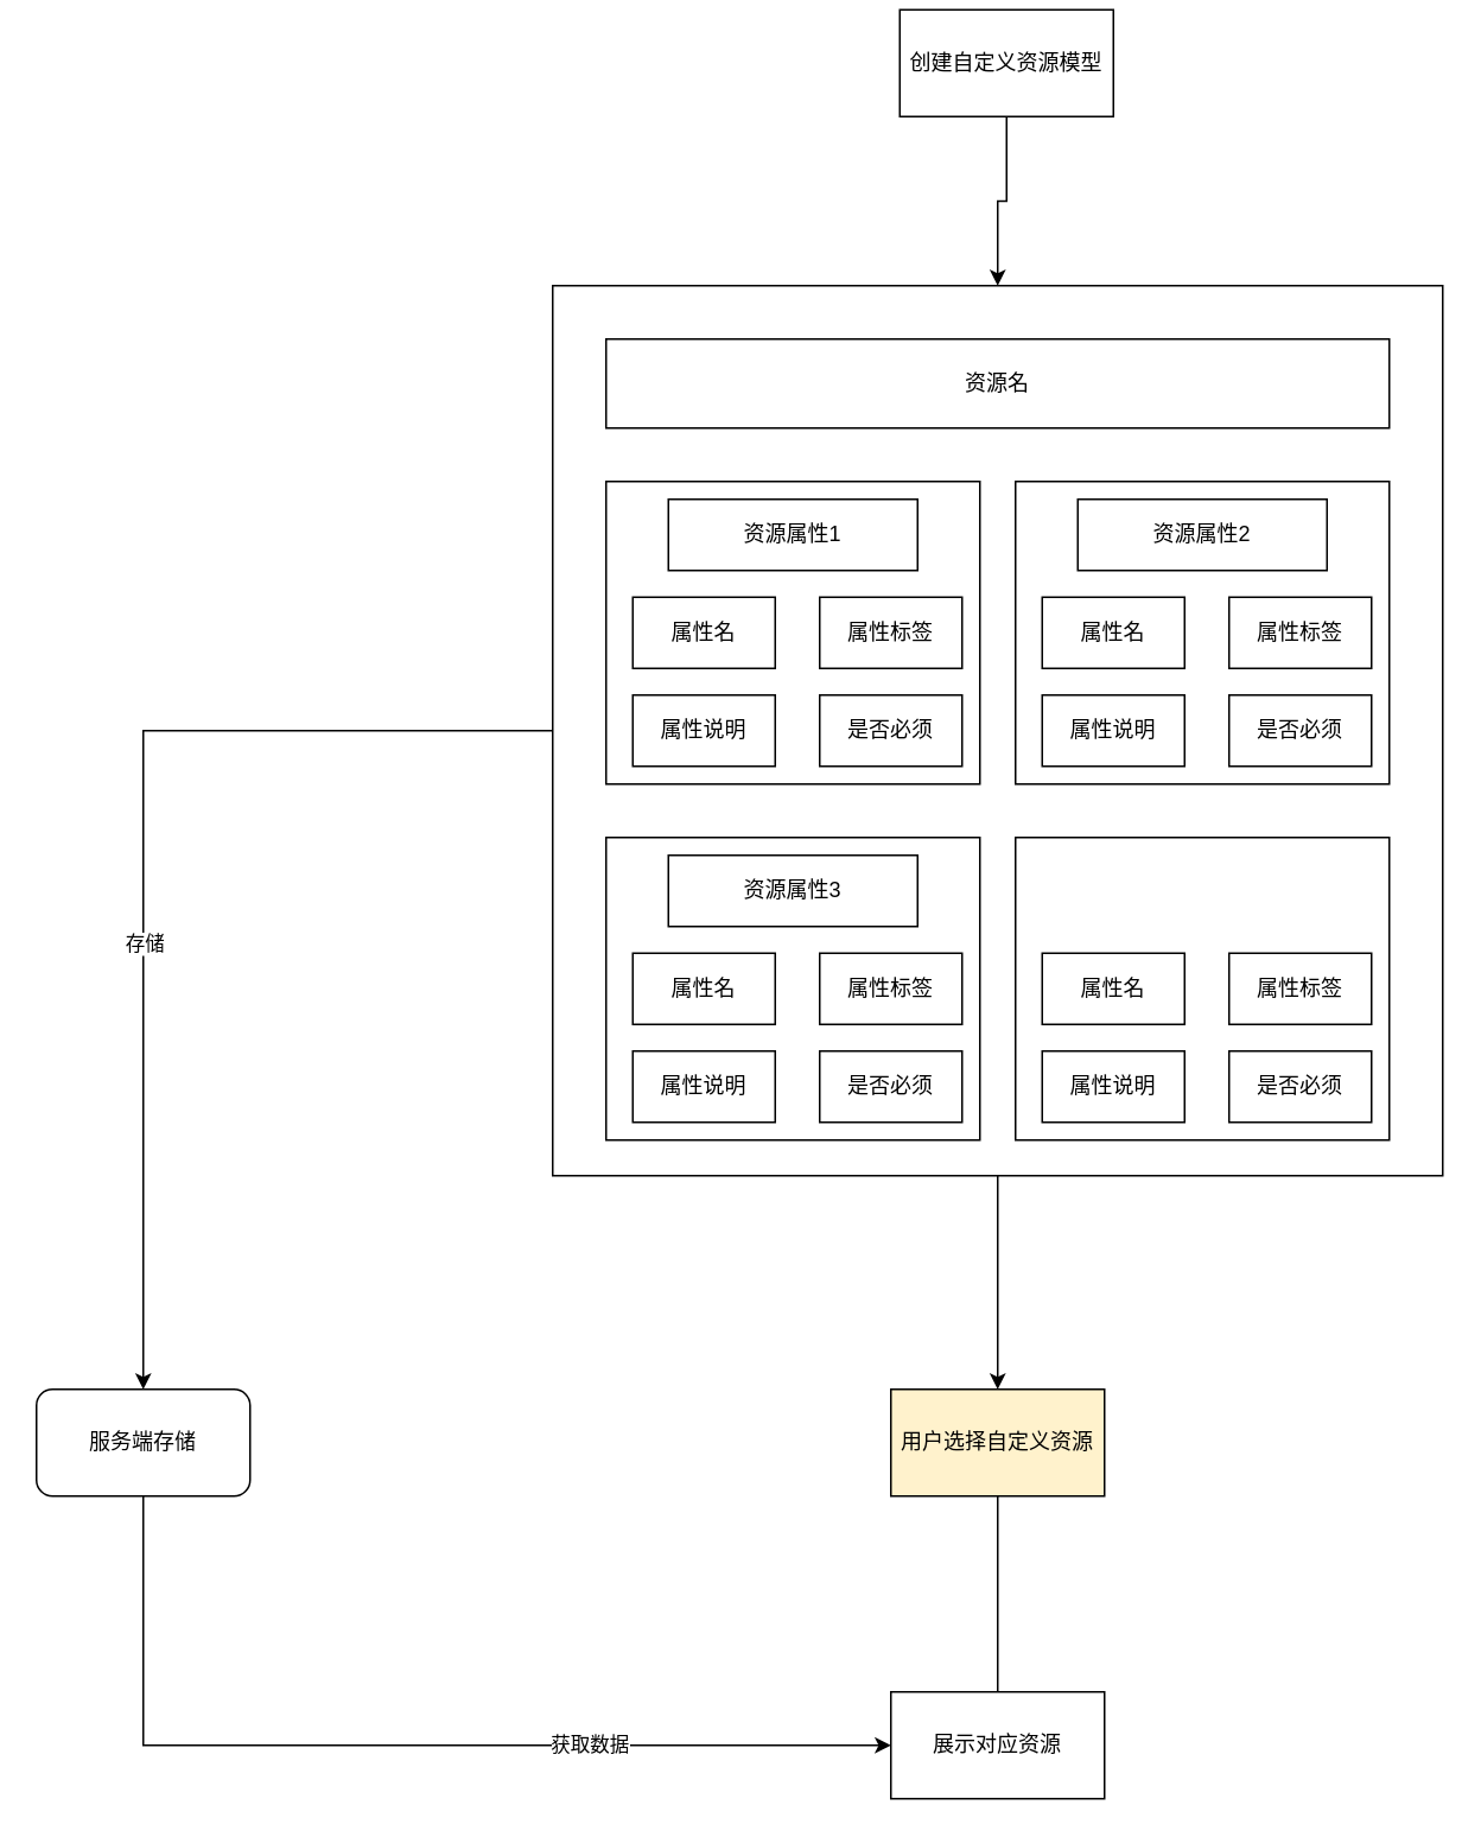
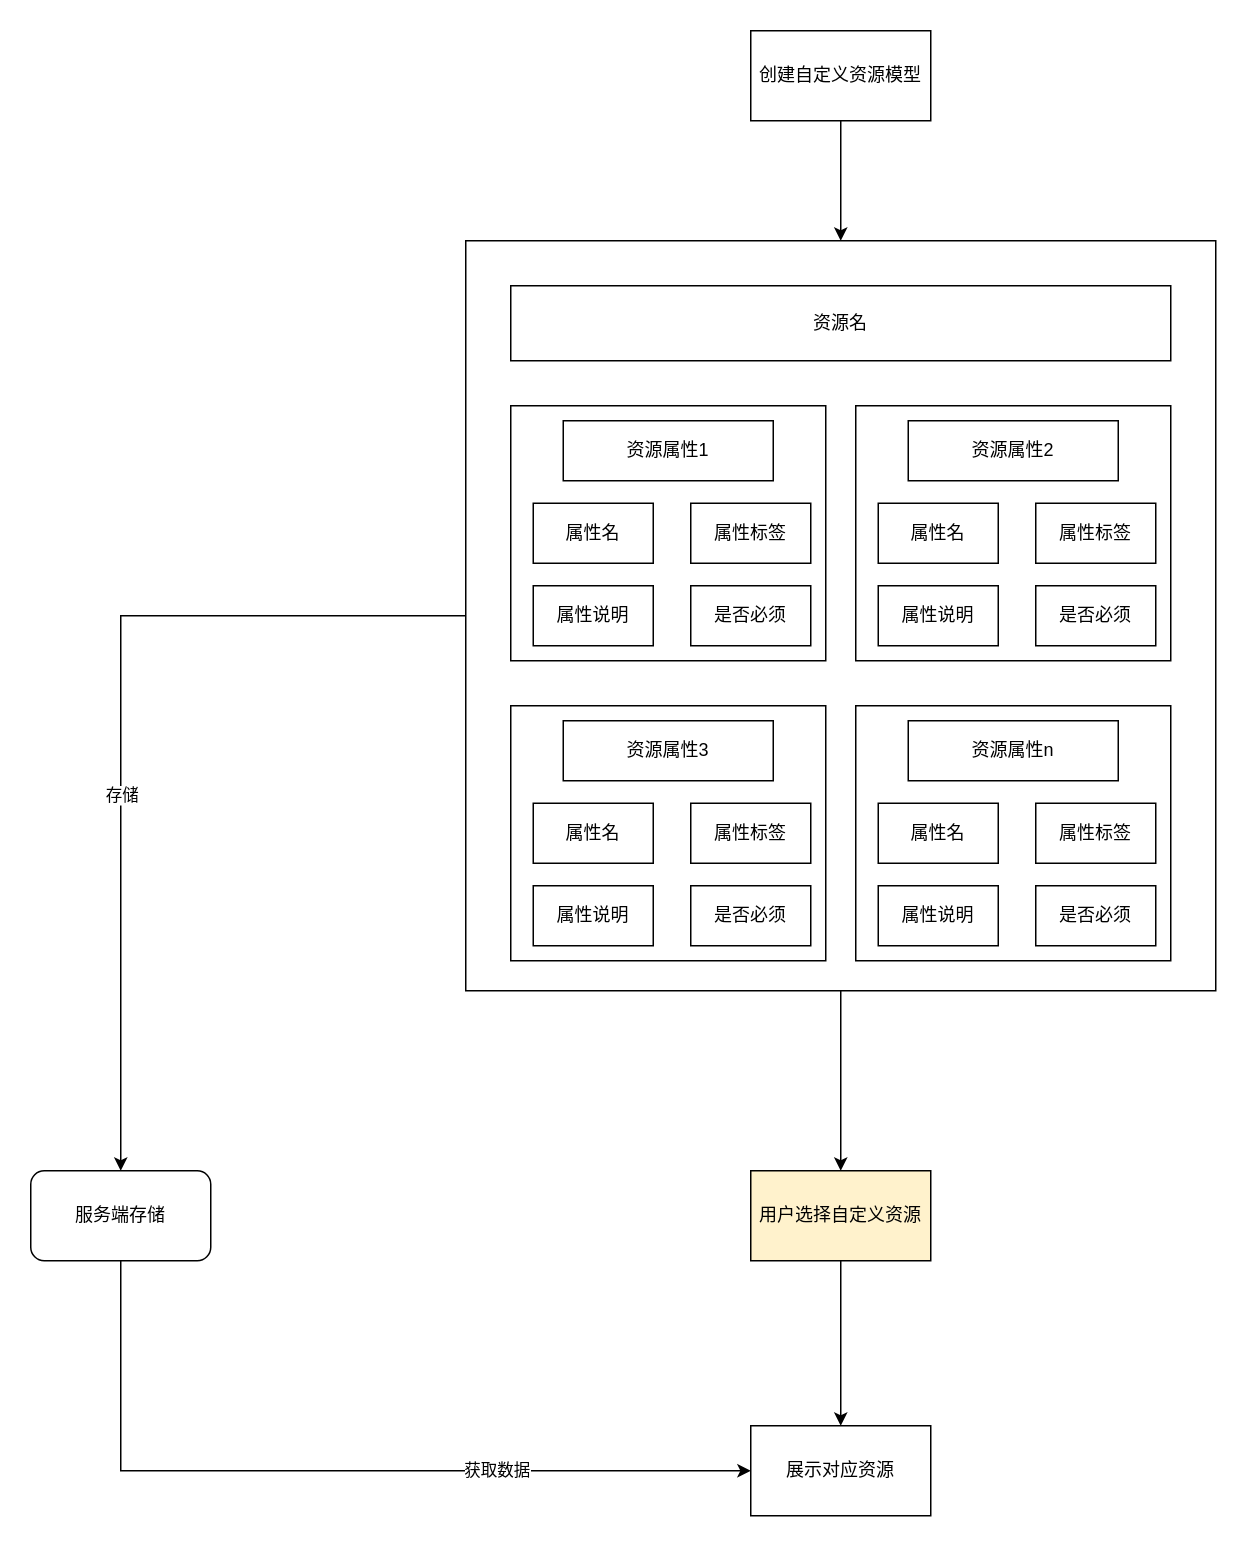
- <mxCell id="3" value="创建自定义资源模型" style="rounded=0;whiteSpace=wrap;html=1;" parent="1" vertex="1"><mxGeometry x="505" y="5" width="120" height="60" as="geometry" /></mxCell>
+ <mxCell id="3" value="创建自定义资源模型" style="rounded=0;whiteSpace=wrap;html=1;" parent="1" vertex="1"><mxGeometry x="500" y="20" width="120" height="60" as="geometry" /></mxCell>
+ <mxCell id="32" value="资源属性n" style="rounded=0;whiteSpace=wrap;html=1;" vertex="1" parent="1"><mxGeometry x="605" y="480" width="140" height="40" as="geometry" /></mxCell>
- <mxCell id="36" style="edgeStyle=orthogonalEdgeStyle;rounded=0;orthogonalLoop=1;jettySize=auto;html=1;exitX=0.5;exitY=1;exitDx=0;exitDy=0;entryX=0.5;entryY=0;entryDx=0;entryDy=0;endArrow=none;" edge="1" parent="1" source="37" target="38"><mxGeometry relative="1" as="geometry" /></mxCell>
+ <mxCell id="36" style="edgeStyle=orthogonalEdgeStyle;rounded=0;orthogonalLoop=1;jettySize=auto;html=1;exitX=0.5;exitY=1;exitDx=0;exitDy=0;entryX=0.5;entryY=0;entryDx=0;entryDy=0;" edge="1" parent="1" source="37" target="38"><mxGeometry relative="1" as="geometry" /></mxCell>
